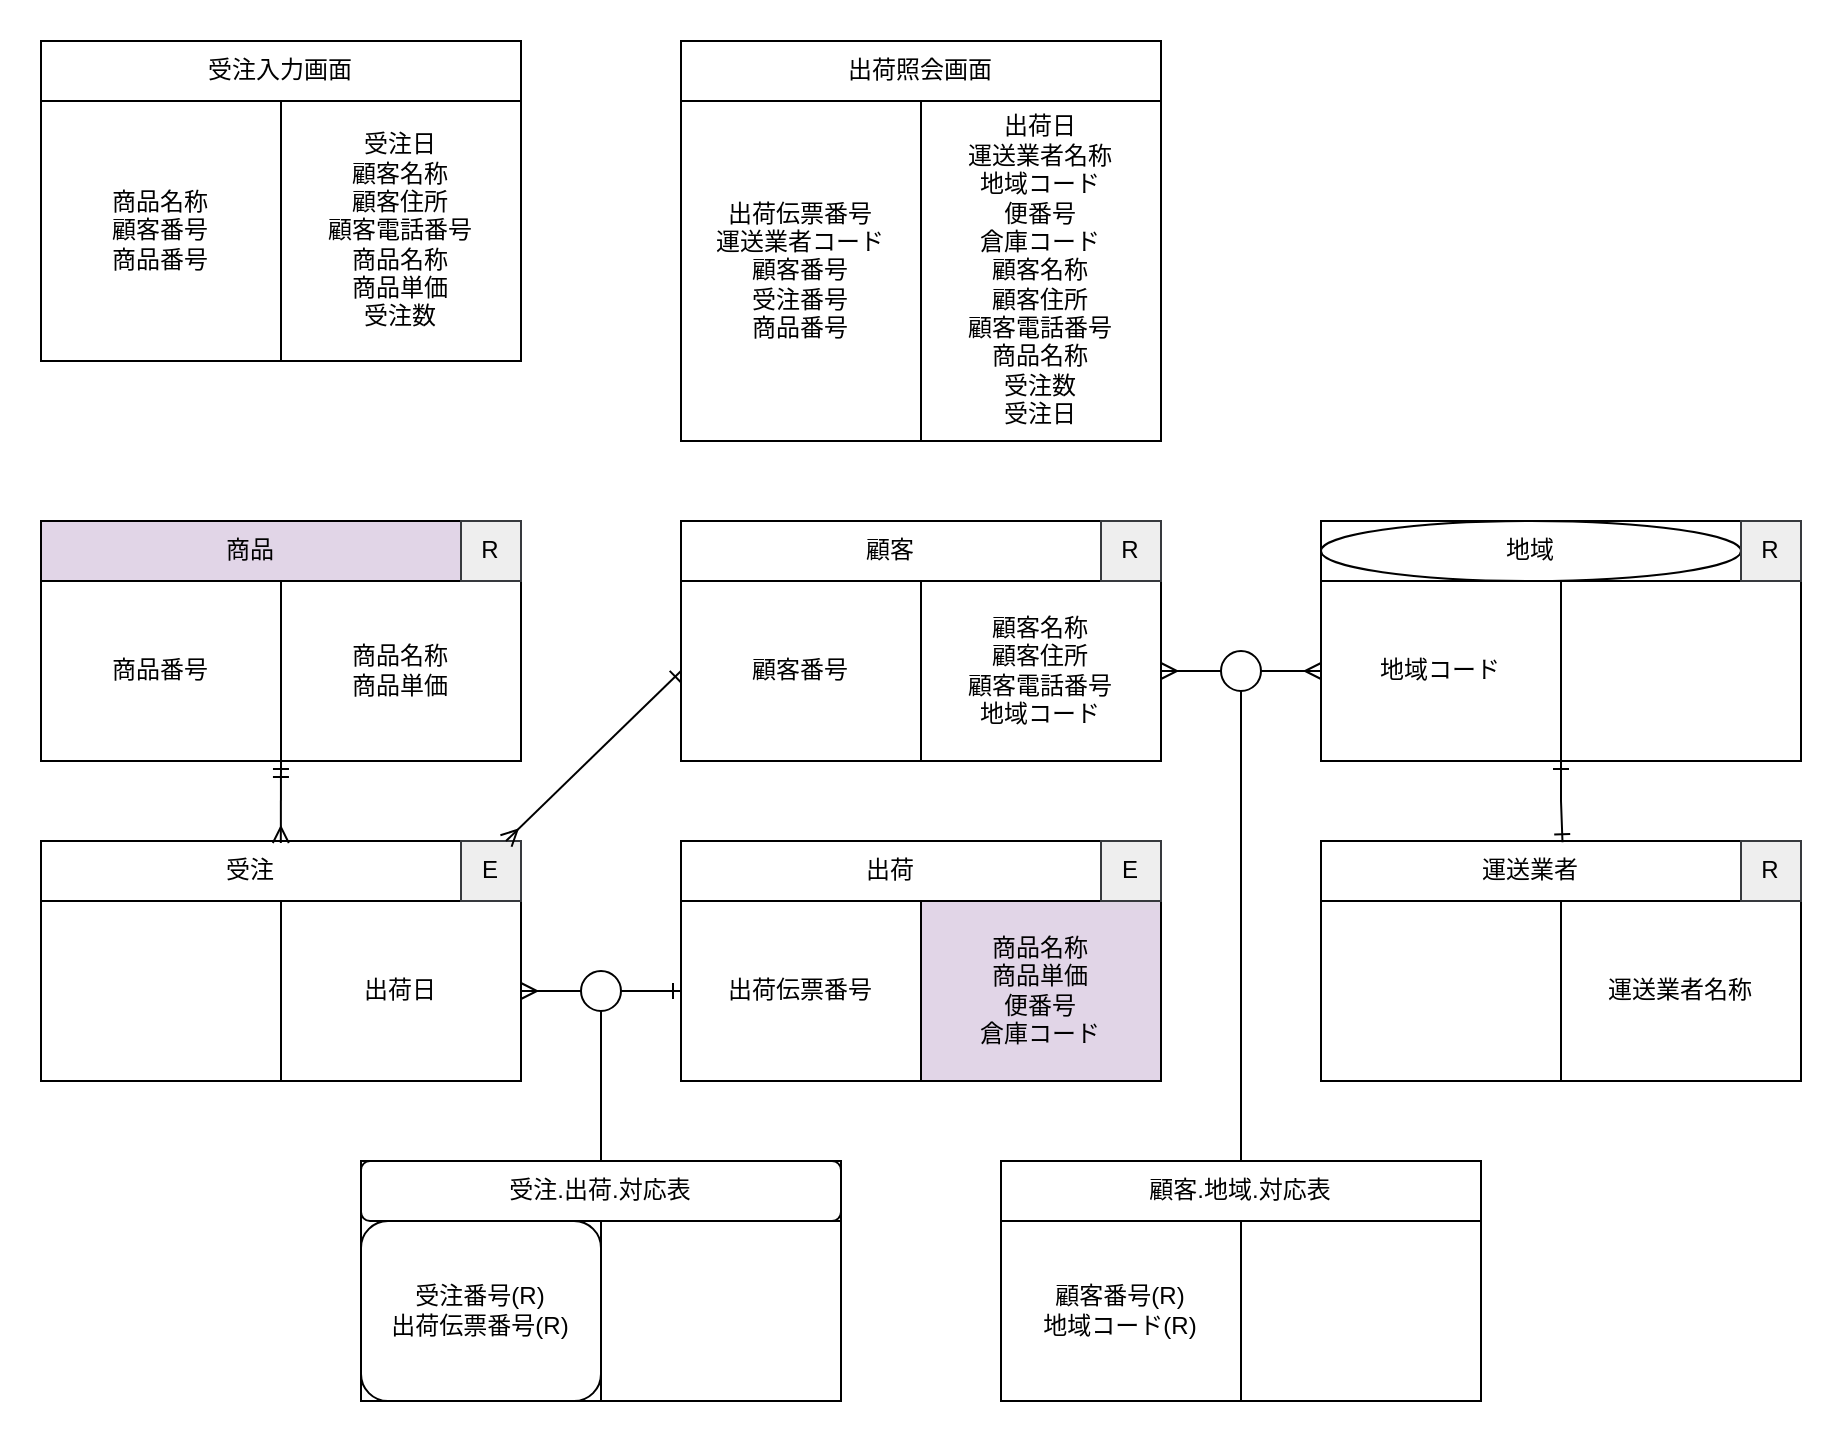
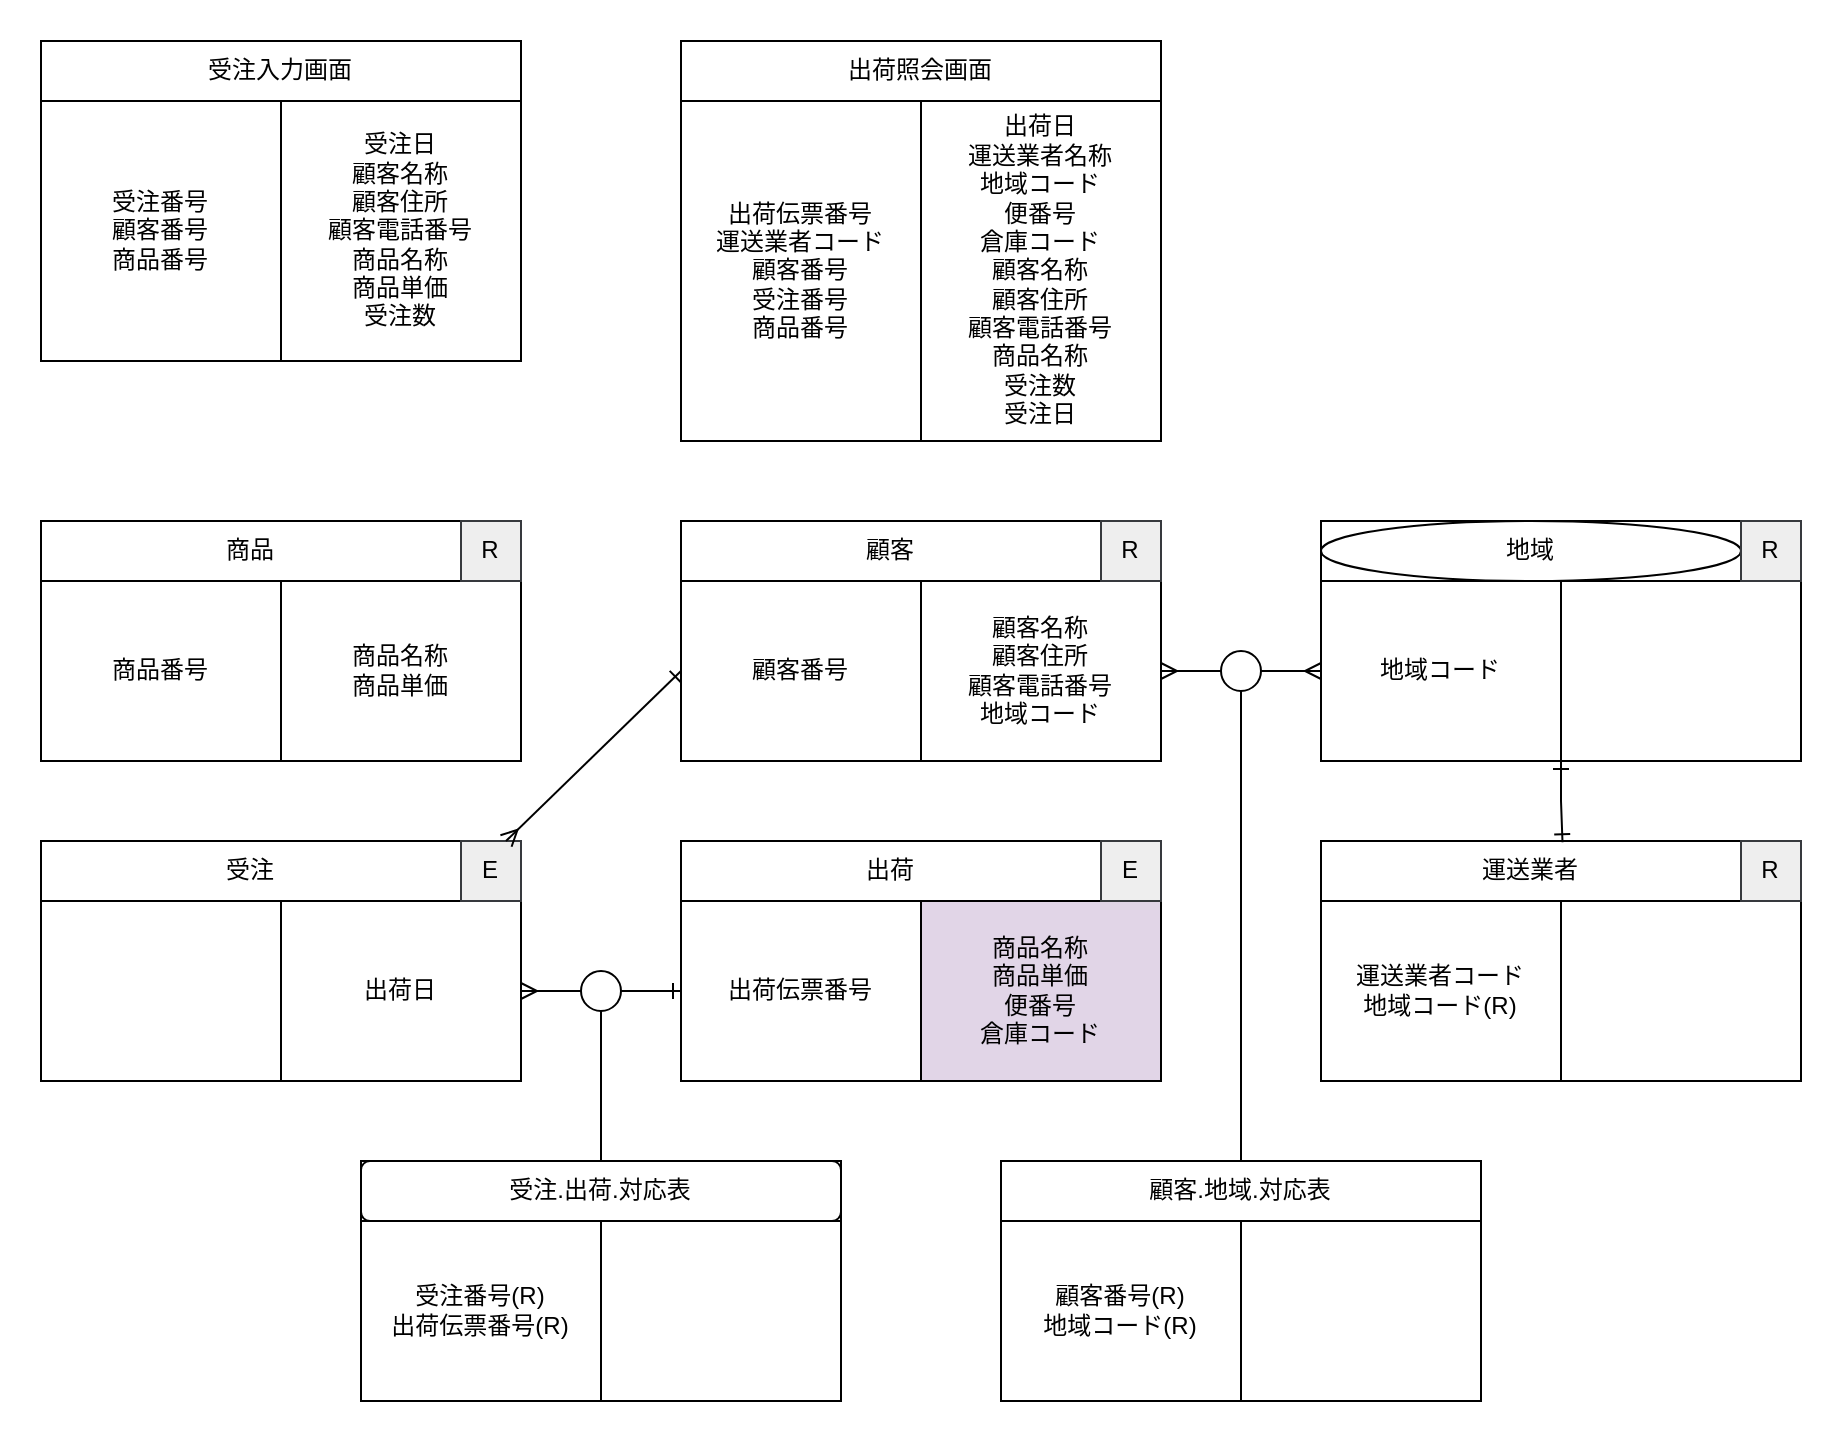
- <mxCell id="5" value="商品名称&lt;div&gt;顧客番号&lt;/div&gt;&lt;div&gt;商品番号&lt;/div&gt;" style="rounded=0;whiteSpace=wrap;html=1;" parent="2" vertex="1"><mxGeometry y="30" width="120" height="130" as="geometry" /></mxCell>
+ <mxCell id="5" value="受注番号&lt;div&gt;顧客番号&lt;/div&gt;&lt;div&gt;商品番号&lt;/div&gt;" style="rounded=0;whiteSpace=wrap;html=1;" parent="2" vertex="1"><mxGeometry y="30" width="120" height="130" as="geometry" /></mxCell>
- <mxCell id="14" value="商品" style="rounded=0;whiteSpace=wrap;html=1;container=0;fillColor=#e1d5e7;" parent="12" vertex="1"><mxGeometry width="210" height="30" as="geometry" /></mxCell>
+ <mxCell id="14" value="商品" style="rounded=0;whiteSpace=wrap;html=1;container=0;" parent="12" vertex="1"><mxGeometry width="210" height="30" as="geometry" /></mxCell>
- <mxCell id="37" style="rounded=0;orthogonalLoop=1;jettySize=auto;html=1;entryX=1;entryY=1;entryDx=0;entryDy=0;exitX=0.571;exitY=0.033;exitDx=0;exitDy=0;exitPerimeter=0;endArrow=ERmandOne;endFill=0;startArrow=ERmany;startFill=0;" parent="1" source="26" target="15" edge="1"><mxGeometry relative="1" as="geometry"><mxPoint x="140" y="420" as="sourcePoint" /></mxGeometry></mxCell>
+ <mxCell id="47" value="運送業者コード&lt;div&gt;地域コード(R)&lt;/div&gt;" style="rounded=0;whiteSpace=wrap;html=1;container=0;" vertex="1" parent="44"><mxGeometry y="30" width="120" height="90" as="geometry" /></mxCell>
- <mxCell id="48" value="運送業者名称" style="rounded=0;whiteSpace=wrap;html=1;container=0;" vertex="1" parent="44"><mxGeometry x="120" y="30" width="120" height="90" as="geometry" /></mxCell>
- <mxCell id="32" value="受注番号(R)&lt;div&gt;出荷伝票番号(R)&lt;/div&gt;" style="whiteSpace=wrap;html=1;container=0;rounded=1;" parent="29" vertex="1"><mxGeometry y="30" width="120" height="90" as="geometry" /></mxCell>
+ <mxCell id="32" value="受注番号(R)&lt;div&gt;出荷伝票番号(R)&lt;/div&gt;" style="rounded=0;whiteSpace=wrap;html=1;container=0;" parent="29" vertex="1"><mxGeometry y="30" width="120" height="90" as="geometry" /></mxCell>
